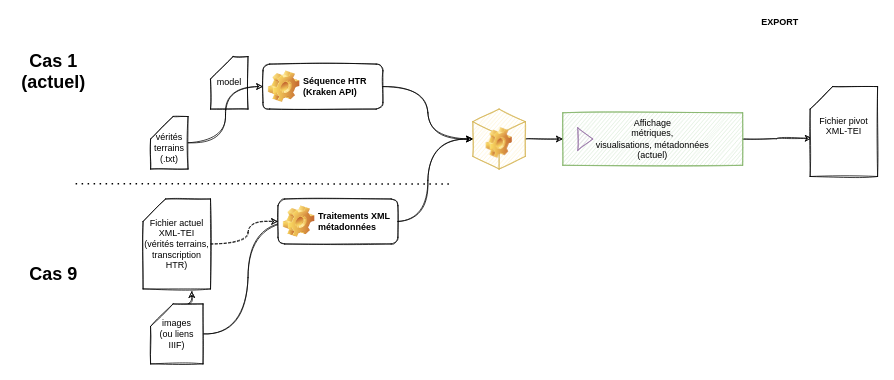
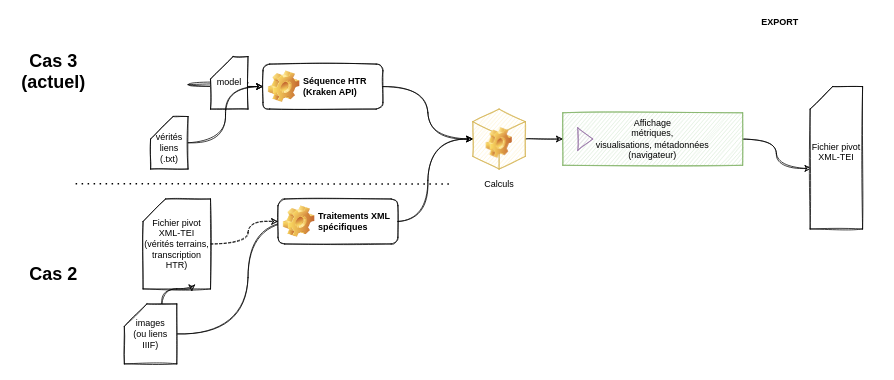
- <mxCell id="23" value="&lt;div&gt;Cas 1&lt;/div&gt;&lt;div&gt;(actuel)&lt;br&gt;&lt;/div&gt;" style="text;strokeColor=none;fillColor=none;html=1;fontSize=24;fontStyle=1;verticalAlign=middle;align=center;sketch=1;" vertex="1" parent="1"><mxGeometry x="20" y="75" width="100" height="40" as="geometry" /></mxCell>
+ <mxCell id="23" value="&lt;div&gt;Cas 3&lt;/div&gt;&lt;div&gt;(actuel)&lt;br&gt;&lt;/div&gt;" style="text;strokeColor=none;fillColor=none;html=1;fontSize=24;fontStyle=1;verticalAlign=middle;align=center;sketch=1;" vertex="1" parent="1"><mxGeometry x="20" y="75" width="100" height="40" as="geometry" /></mxCell>
+ <mxCell id="2" style="edgeStyle=orthogonalEdgeStyle;rounded=0;orthogonalLoop=1;jettySize=auto;html=1;exitX=1;exitY=0.5;exitDx=0;exitDy=0;exitPerimeter=0;entryX=0;entryY=0.5;entryDx=0;entryDy=0;sketch=1;curved=1;" edge="1" parent="1" source="3" target="7"><mxGeometry relative="1" as="geometry"><Array as="points"><mxPoint x="250" y="115" /></Array></mxGeometry></mxCell>
- <mxCell id="22" value="&lt;div&gt;Fichier pivot &lt;br&gt;&lt;/div&gt;&lt;div&gt;XML-TEI&lt;/div&gt;&lt;div&gt;&lt;br&gt;&lt;/div&gt;" style="shape=card;whiteSpace=wrap;html=1;sketch=1;" vertex="1" parent="1"><mxGeometry x="1080" y="115" width="90" height="120" as="geometry" /></mxCell>
+ <mxCell id="22" value="&lt;div&gt;Fichier pivot &lt;br&gt;&lt;/div&gt;&lt;div&gt;XML-TEI&lt;/div&gt;&lt;div&gt;&lt;br&gt;&lt;/div&gt;" style="shape=card;whiteSpace=wrap;html=1;sketch=1;" vertex="1" parent="1"><mxGeometry x="1080" y="115" width="70" height="190" as="geometry" /></mxCell>
- <mxCell id="20" value="&lt;div&gt;Affichage&lt;/div&gt;&lt;div&gt;métriques, &lt;br&gt;&lt;/div&gt;&lt;div&gt;visualisations, métadonnées&lt;/div&gt;&lt;div&gt;(actuel)&lt;br&gt;&lt;/div&gt;" style="html=1;whiteSpace=wrap;container=1;recursiveResize=0;collapsible=0;fillColor=#d5e8d4;strokeColor=#82b366;sketch=1;" vertex="1" parent="1"><mxGeometry x="750" y="150" width="240" height="70" as="geometry" /></mxCell>
+ <mxCell id="20" value="&lt;div&gt;Affichage&lt;/div&gt;&lt;div&gt;métriques, &lt;br&gt;&lt;/div&gt;&lt;div&gt;visualisations, métadonnées&lt;/div&gt;&lt;div&gt;(navigateur)&lt;br&gt;&lt;/div&gt;" style="html=1;whiteSpace=wrap;container=1;recursiveResize=0;collapsible=0;fillColor=#d5e8d4;strokeColor=#82b366;sketch=1;" vertex="1" parent="1"><mxGeometry x="750" y="150" width="240" height="70" as="geometry" /></mxCell>
- <mxCell id="5" value="&lt;div&gt;&lt;br&gt;&lt;/div&gt;&lt;div&gt;vérités&lt;/div&gt;&lt;div&gt;terrains&lt;/div&gt;&lt;div&gt;(.txt)&lt;br&gt;&lt;/div&gt;" style="shape=card;whiteSpace=wrap;html=1;sketch=1;" vertex="1" parent="1"><mxGeometry x="200" y="155" width="50" height="70" as="geometry" /></mxCell>
+ <mxCell id="5" value="&lt;div&gt;&lt;br&gt;&lt;/div&gt;&lt;div&gt;vérités&lt;/div&gt;&lt;div&gt;liens&lt;/div&gt;&lt;div&gt;(.txt)&lt;br&gt;&lt;/div&gt;" style="shape=card;whiteSpace=wrap;html=1;sketch=1;" vertex="1" parent="1"><mxGeometry x="200" y="155" width="50" height="70" as="geometry" /></mxCell>
+ <mxCell id="18" value="Calculs" style="text;html=1;strokeColor=none;fillColor=none;align=center;verticalAlign=middle;whiteSpace=wrap;rounded=0;sketch=1;" vertex="1" parent="1"><mxGeometry x="637.5" y="235" width="55" height="20" as="geometry" /></mxCell>
- <mxCell id="14" value="&lt;div&gt;Traitements XML&lt;/div&gt;&lt;div&gt;métadonnées&lt;br&gt;&lt;/div&gt;" style="label;whiteSpace=wrap;html=1;image=img/clipart/Gear_128x128.png;sketch=1;" vertex="1" parent="1"><mxGeometry x="370" y="265" width="160" height="60" as="geometry" /></mxCell>
+ <mxCell id="14" value="&lt;div&gt;Traitements XML&lt;/div&gt;&lt;div&gt;spécifiques&lt;br&gt;&lt;/div&gt;" style="label;whiteSpace=wrap;html=1;image=img/clipart/Gear_128x128.png;sketch=1;" vertex="1" parent="1"><mxGeometry x="370" y="265" width="160" height="60" as="geometry" /></mxCell>
- <mxCell id="9" value="&lt;div&gt;Fichier actuel &lt;br&gt;&lt;/div&gt;&lt;div&gt;XML-TEI&lt;/div&gt;&lt;div&gt;(vérités terrains, transcription HTR)&lt;br&gt;&lt;/div&gt;" style="shape=card;whiteSpace=wrap;html=1;sketch=1;" vertex="1" parent="1"><mxGeometry x="190" y="265" width="90" height="120" as="geometry" /></mxCell>
+ <mxCell id="9" value="&lt;div&gt;Fichier pivot &lt;br&gt;&lt;/div&gt;&lt;div&gt;XML-TEI&lt;/div&gt;&lt;div&gt;(vérités terrains, transcription HTR)&lt;br&gt;&lt;/div&gt;" style="shape=card;whiteSpace=wrap;html=1;sketch=1;" vertex="1" parent="1"><mxGeometry x="190" y="265" width="90" height="120" as="geometry" /></mxCell>
- <mxCell id="24" value="Cas 9" style="text;strokeColor=none;fillColor=none;html=1;fontSize=24;fontStyle=1;verticalAlign=middle;align=center;sketch=1;" vertex="1" parent="1"><mxGeometry x="20" y="345" width="100" height="40" as="geometry" /></mxCell>
+ <mxCell id="24" value="Cas 2" style="text;strokeColor=none;fillColor=none;html=1;fontSize=24;fontStyle=1;verticalAlign=middle;align=center;sketch=1;" vertex="1" parent="1"><mxGeometry x="20" y="345" width="100" height="40" as="geometry" /></mxCell>
- <mxCell id="12" value="&lt;div&gt;images&lt;/div&gt;&lt;div&gt;(ou liens IIIF)&lt;br&gt;&lt;/div&gt;" style="shape=card;whiteSpace=wrap;html=1;sketch=1;" vertex="1" parent="1"><mxGeometry x="200" y="405" width="70" height="80" as="geometry" /></mxCell>
+ <mxCell id="12" value="&lt;div&gt;images&lt;/div&gt;&lt;div&gt;(ou liens IIIF)&lt;br&gt;&lt;/div&gt;" style="shape=card;whiteSpace=wrap;html=1;sketch=1;" vertex="1" parent="1"><mxGeometry x="165" y="405" width="70" height="80" as="geometry" /></mxCell>
